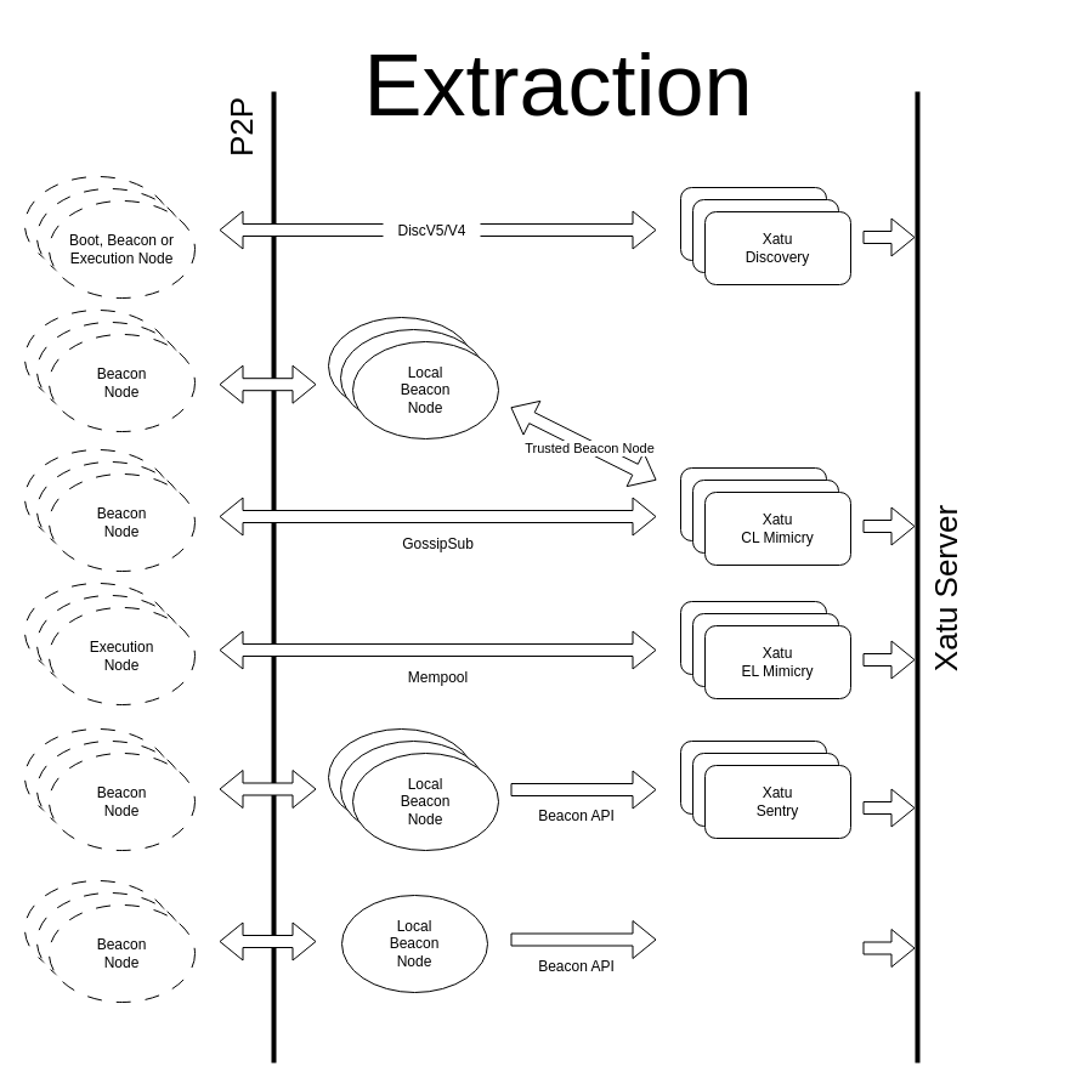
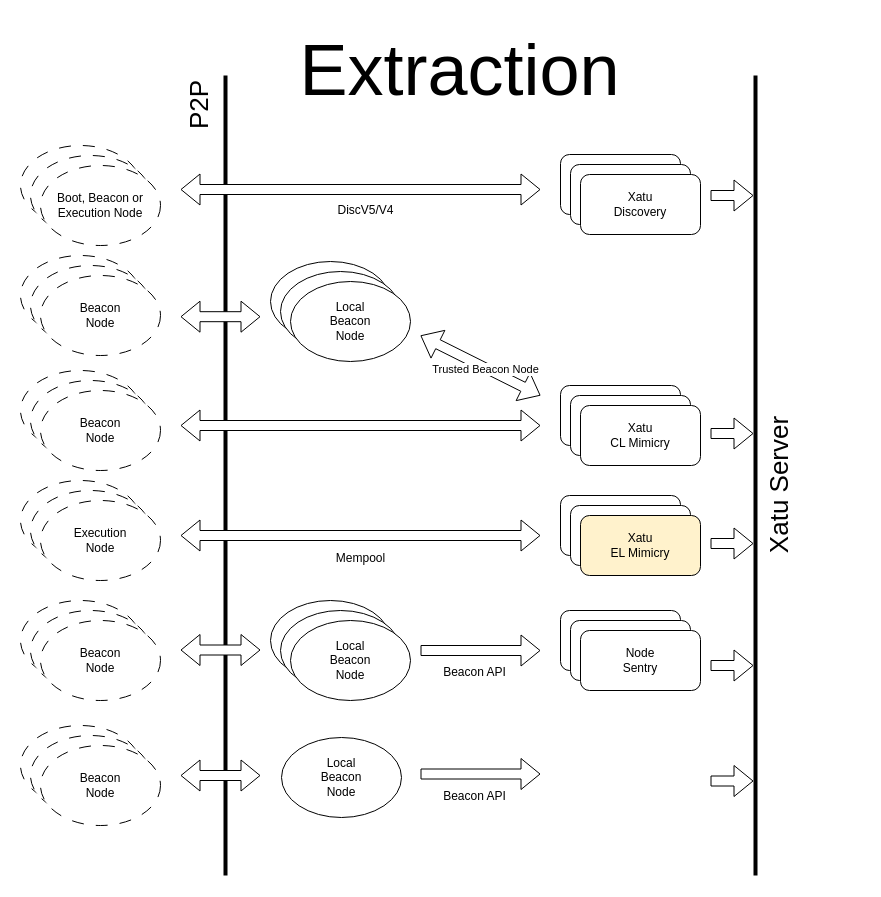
- <mxCell id="61" value="DiscV5/V4" style="text;html=1;align=center;verticalAlign=middle;resizable=0;points=[];autosize=1;strokeColor=none;fillColor=default;rounded=1;" vertex="1" parent="1"><mxGeometry x="315" y="175" width="80" height="30" as="geometry" /></mxCell>
+ <mxCell id="61" value="DiscV5/V4" style="text;html=1;align=center;verticalAlign=middle;resizable=0;points=[];autosize=1;strokeColor=none;fillColor=default;rounded=1;" vertex="1" parent="1"><mxGeometry x="325" y="195" width="80" height="30" as="geometry" /></mxCell>
- <mxCell id="35" value="GossipSub" style="text;html=1;align=center;verticalAlign=middle;resizable=0;points=[];autosize=1;strokeColor=none;fillColor=default;rounded=1;" vertex="1" parent="1"><mxGeometry x="320" y="433" width="80" height="30" as="geometry" /></mxCell>
- <mxCell id="46" value="Xatu&lt;br&gt;EL Mimicry" style="rounded=1;whiteSpace=wrap;html=1;" vertex="1" parent="43"><mxGeometry x="20" y="20" width="120" height="60" as="geometry" /></mxCell>
+ <mxCell id="46" value="Xatu&lt;br&gt;EL Mimicry" style="rounded=1;whiteSpace=wrap;html=1;fillColor=#fff2cc;" vertex="1" parent="43"><mxGeometry x="20" y="20" width="120" height="60" as="geometry" /></mxCell>
- <mxCell id="10" value="Xatu&lt;div&gt;Sentry&lt;/div&gt;" style="rounded=1;whiteSpace=wrap;html=1;" vertex="1" parent="7"><mxGeometry x="20" y="20" width="120" height="60" as="geometry" /></mxCell>
+ <mxCell id="10" value="Node&lt;div&gt;Sentry&lt;/div&gt;" style="rounded=1;whiteSpace=wrap;html=1;" vertex="1" parent="7"><mxGeometry x="20" y="20" width="120" height="60" as="geometry" /></mxCell>
